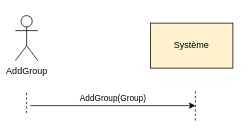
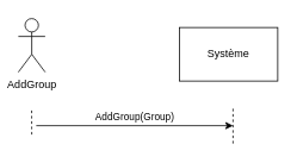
- <mxCell id="4" value="Système" style="rounded=0;whiteSpace=wrap;html=1;fillColor=#fff2cc;" parent="1" vertex="1"><mxGeometry x="200" y="30" width="110" height="60" as="geometry" /></mxCell>
+ <mxCell id="4" value="Système" style="rounded=0;whiteSpace=wrap;html=1;" parent="1" vertex="1"><mxGeometry x="200" y="30" width="110" height="60" as="geometry" /></mxCell>
